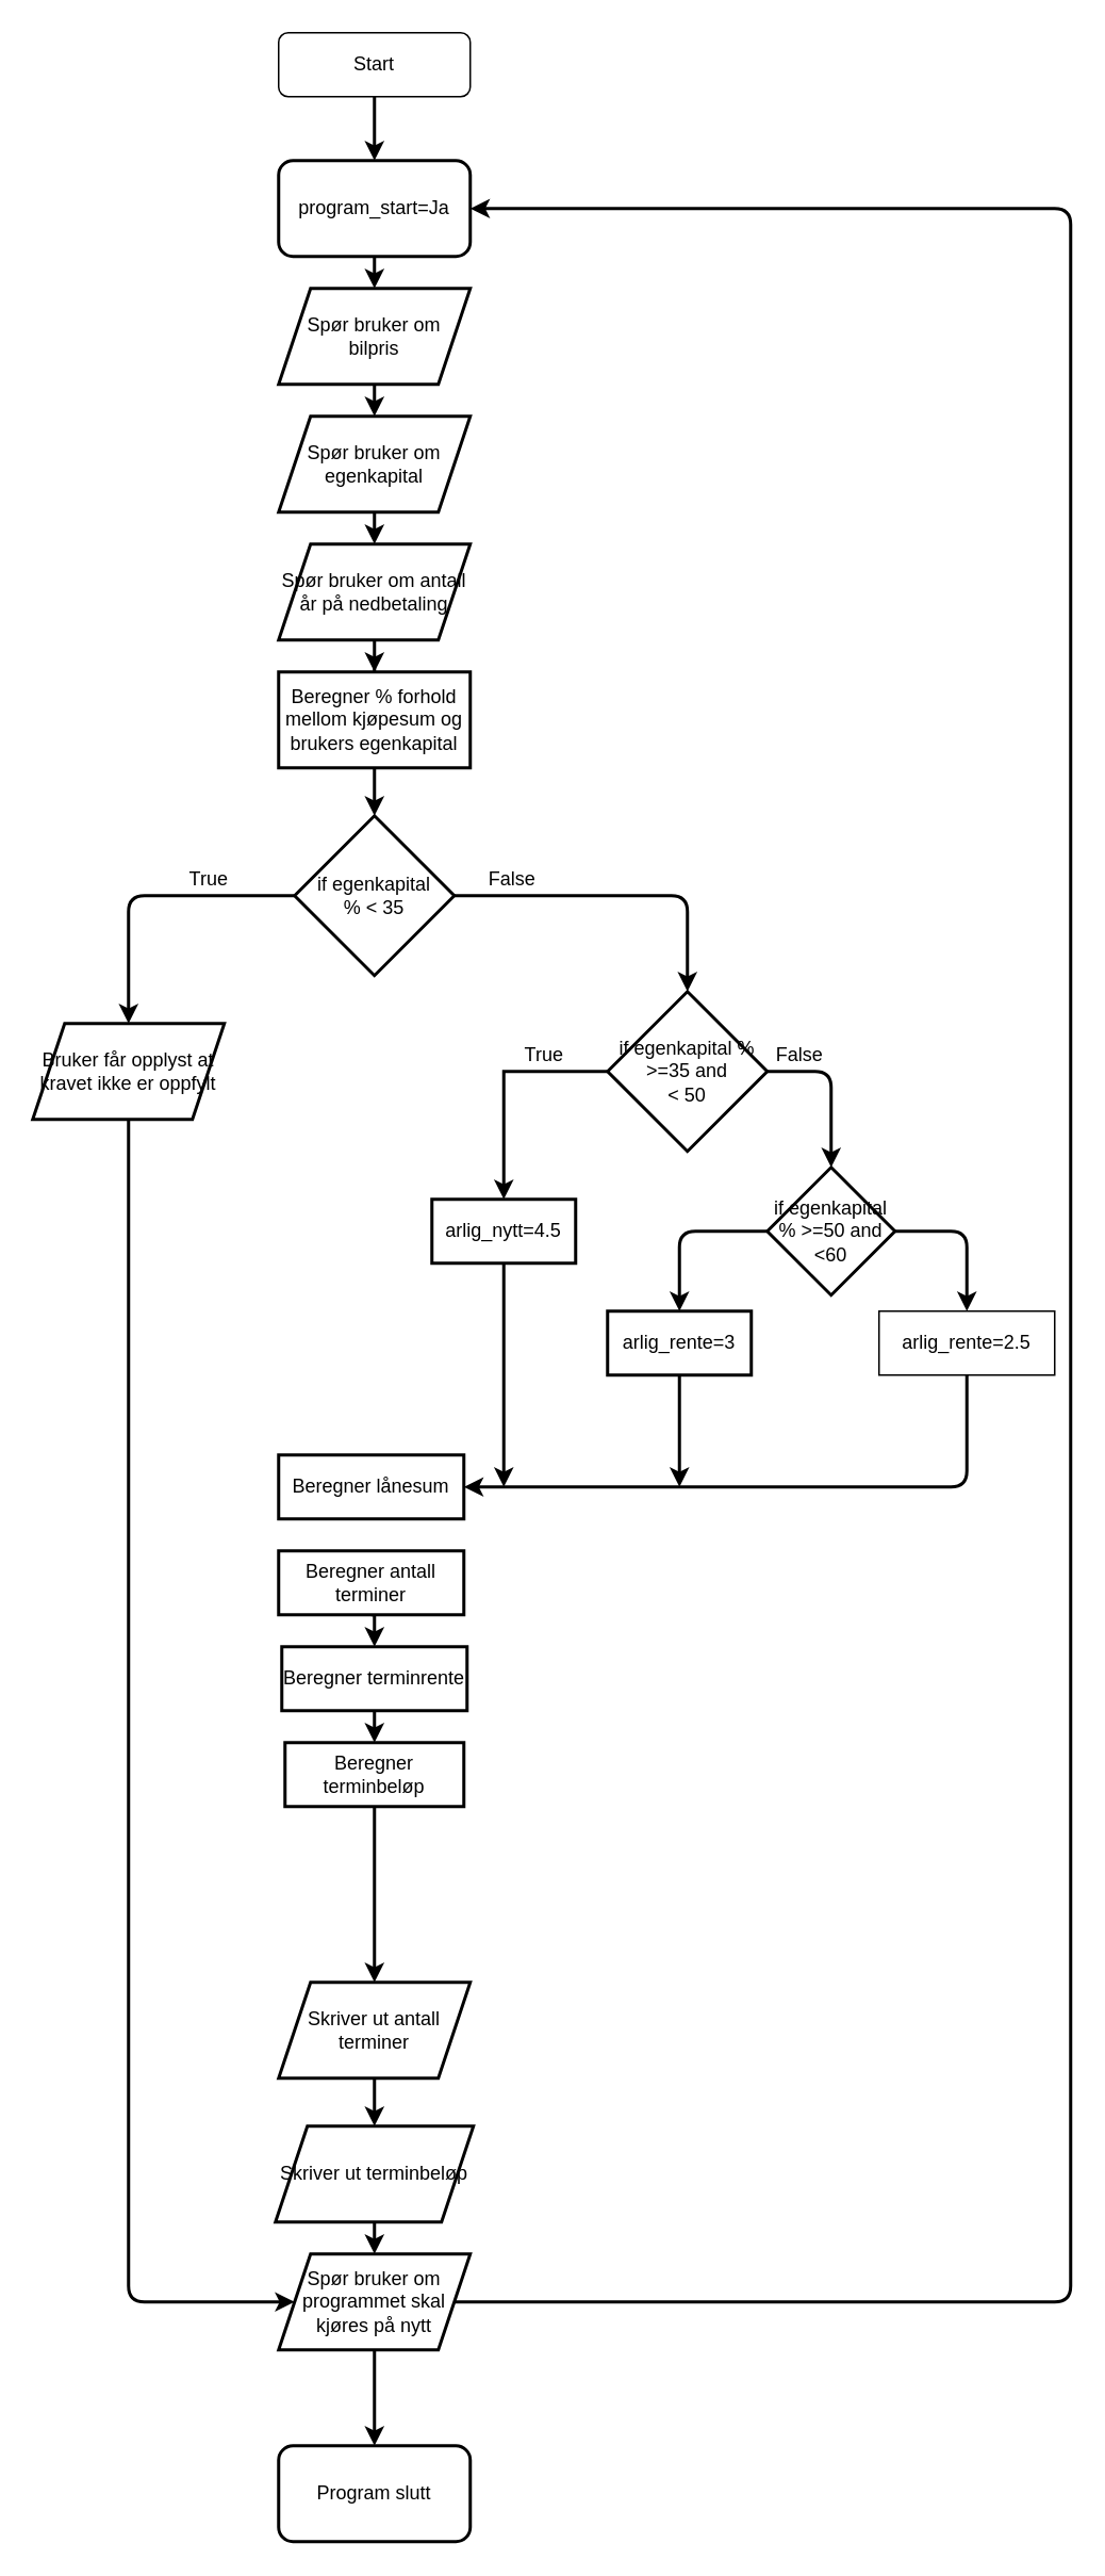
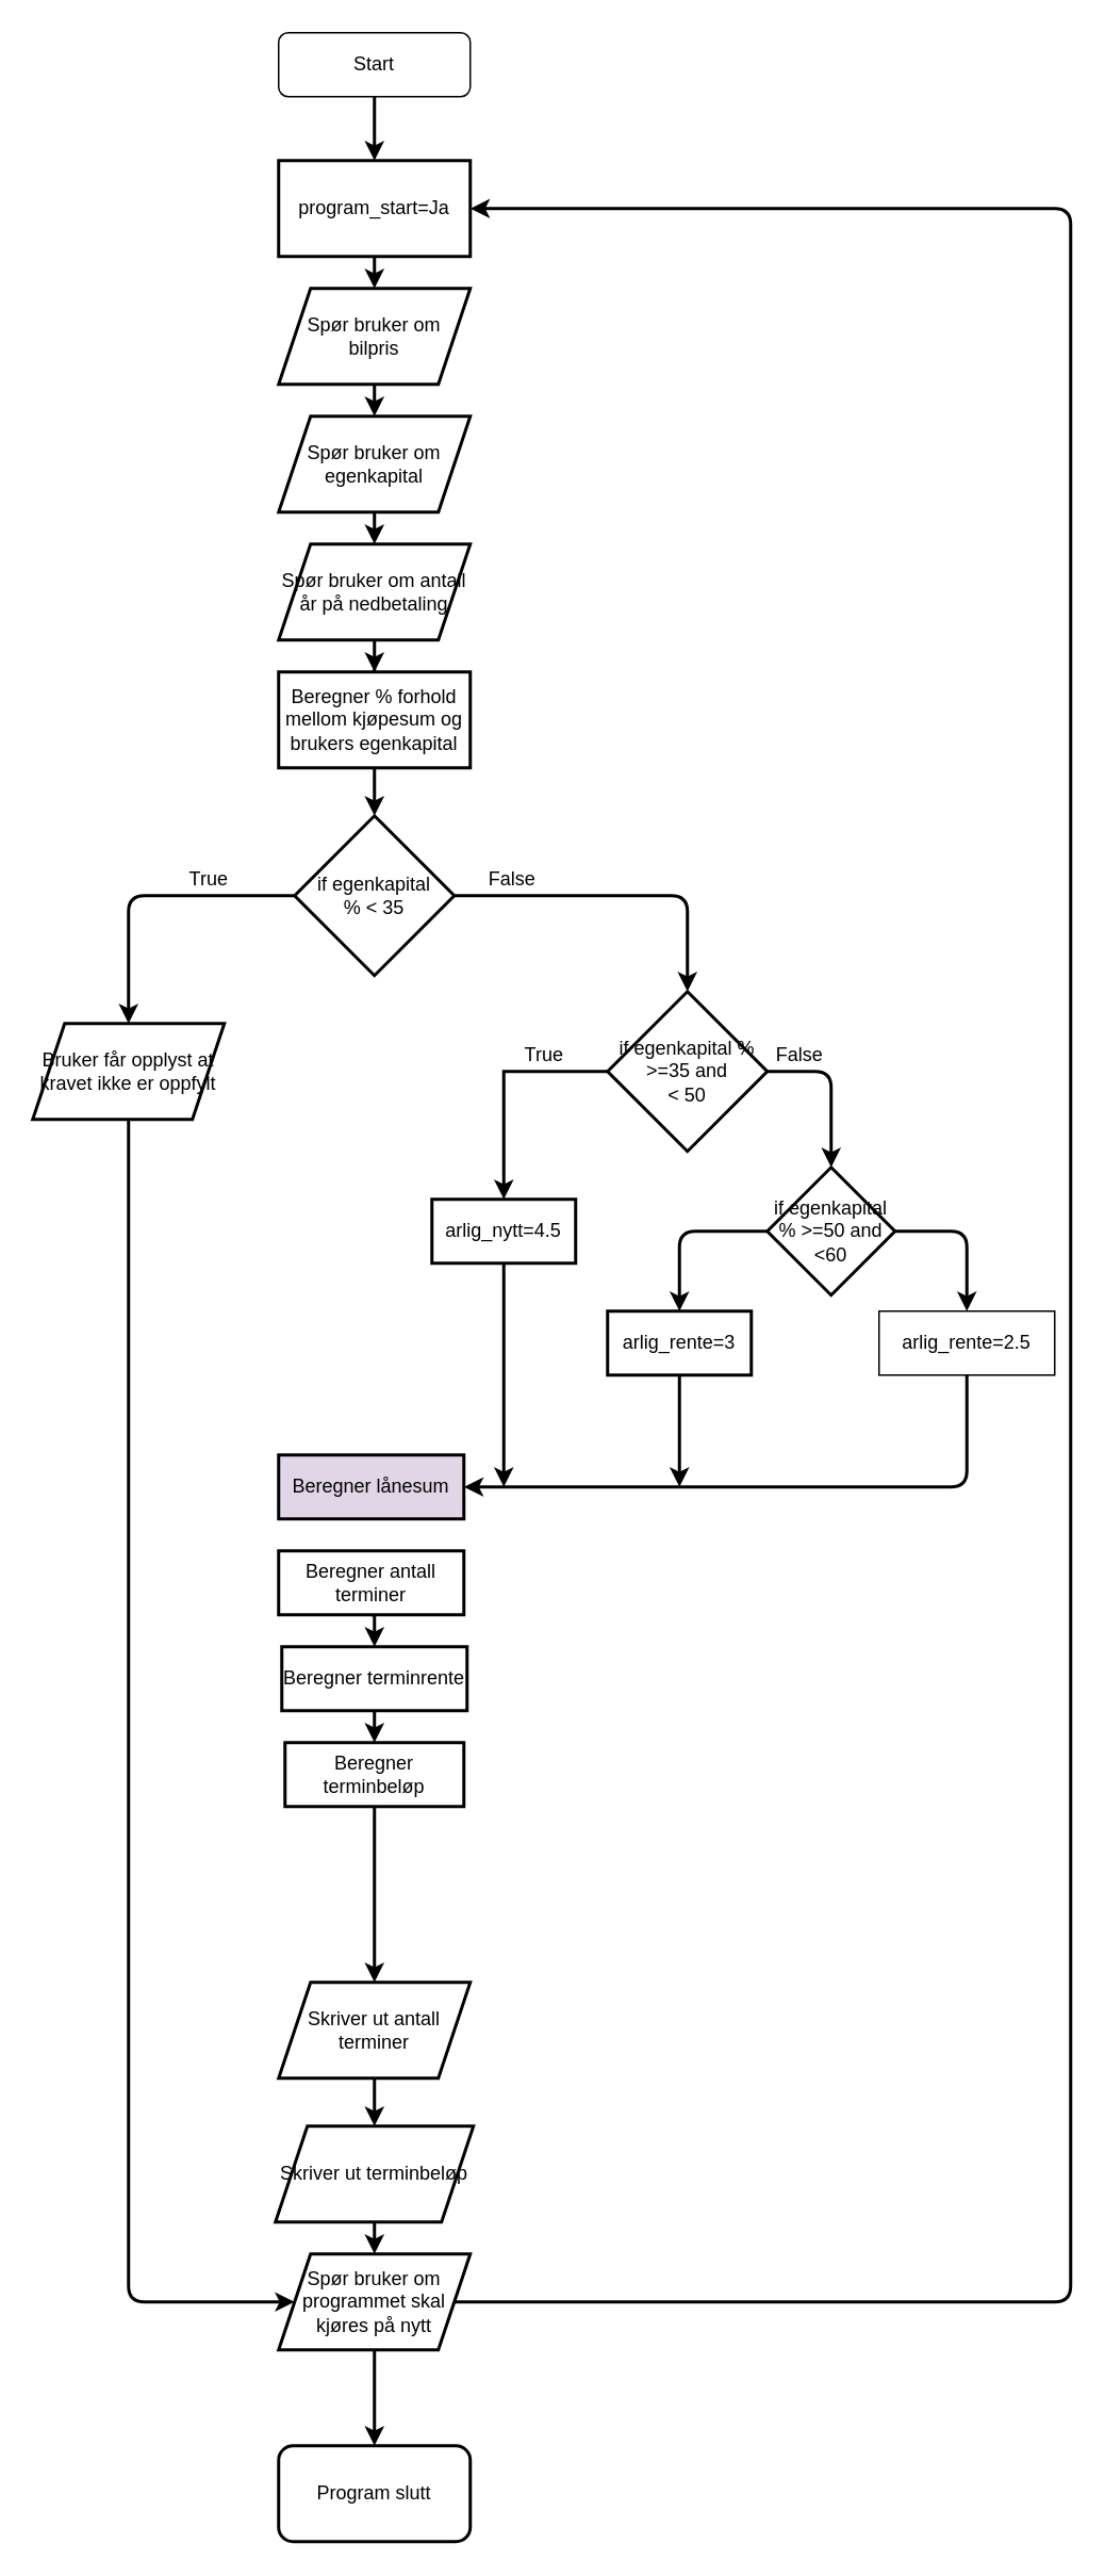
- <mxCell id="3" value="program_start=Ja" style="whiteSpace=wrap;html=1;strokeWidth=2;rounded=1;" vertex="1" parent="1"><mxGeometry x="174" y="100" width="120" height="60" as="geometry" /></mxCell>
+ <mxCell id="3" value="program_start=Ja" style="rounded=0;whiteSpace=wrap;html=1;strokeWidth=2;" vertex="1" parent="1"><mxGeometry x="174" y="100" width="120" height="60" as="geometry" /></mxCell>
- <mxCell id="34" value="Beregner lånesum" style="rounded=0;whiteSpace=wrap;html=1;strokeWidth=2;" vertex="1" parent="1"><mxGeometry x="174" y="910" width="116" height="40" as="geometry" /></mxCell>
+ <mxCell id="34" value="Beregner lånesum" style="rounded=0;whiteSpace=wrap;html=1;strokeWidth=2;fillColor=#e1d5e7;" vertex="1" parent="1"><mxGeometry x="174" y="910" width="116" height="40" as="geometry" /></mxCell>
